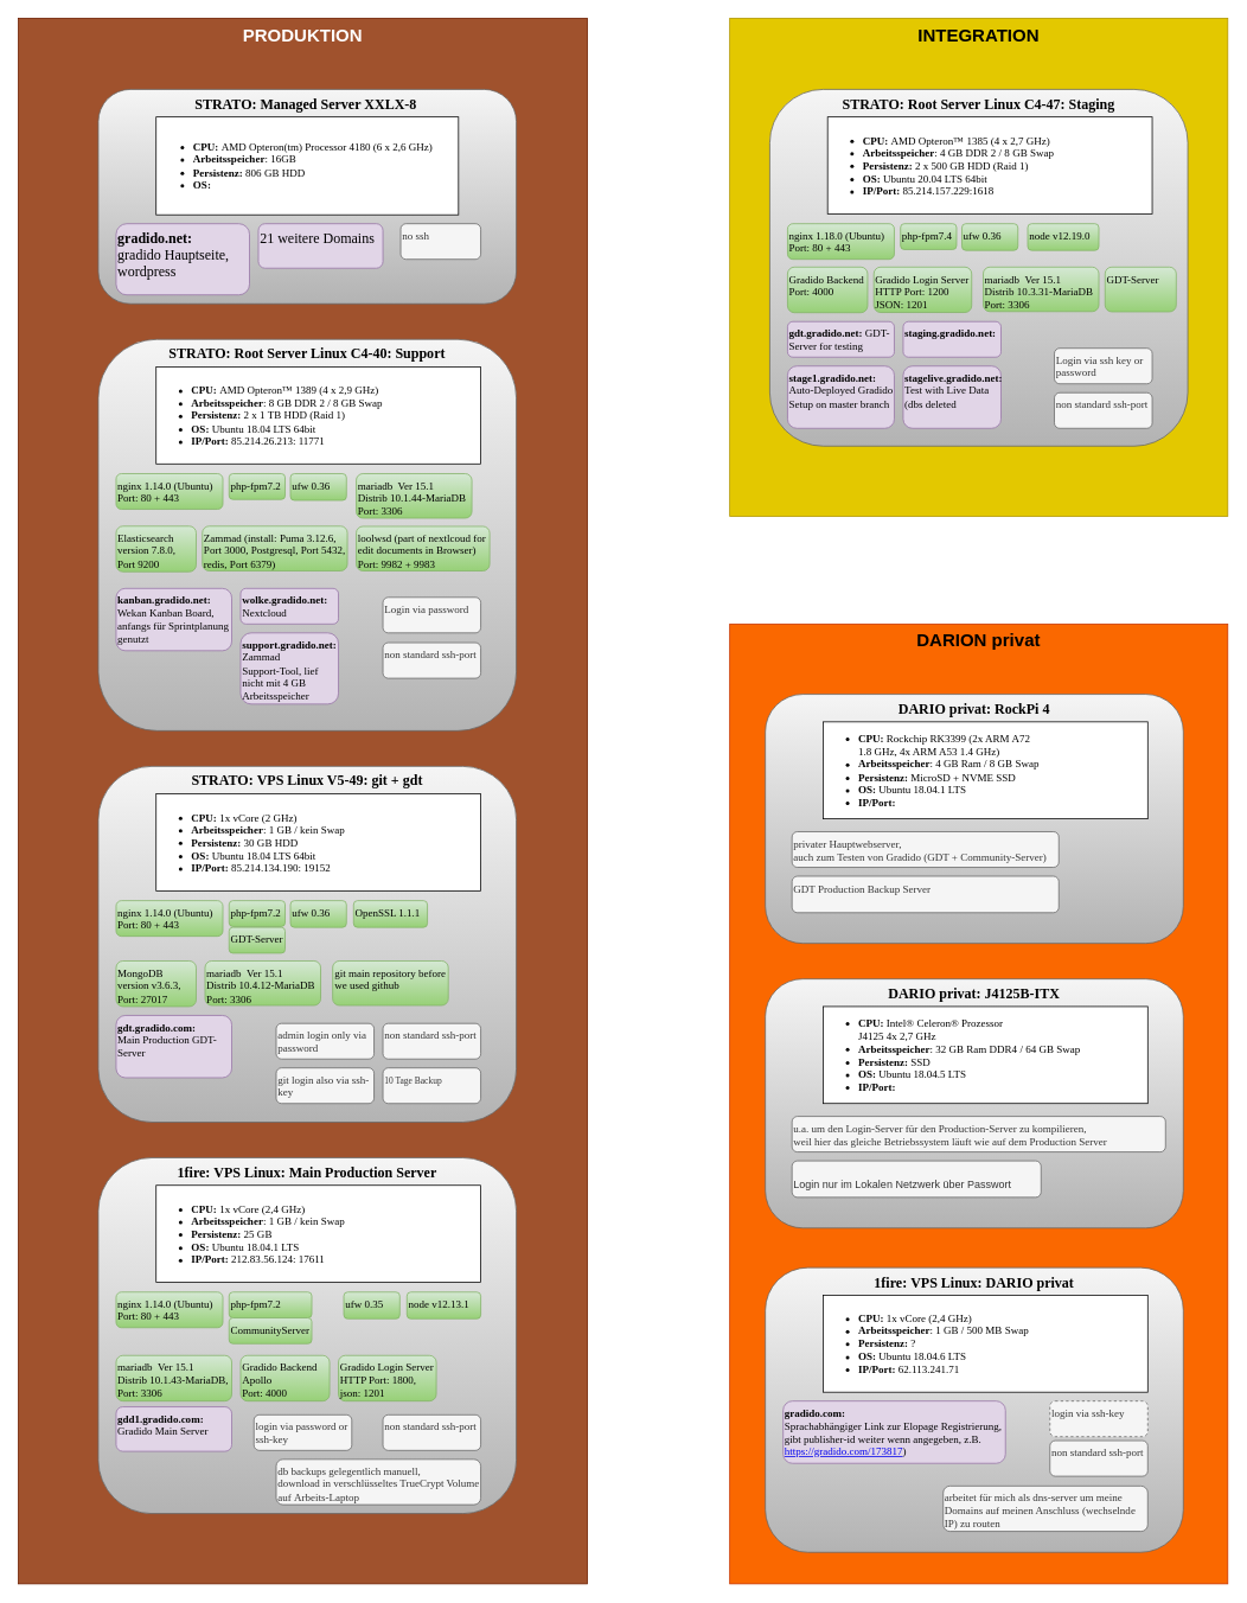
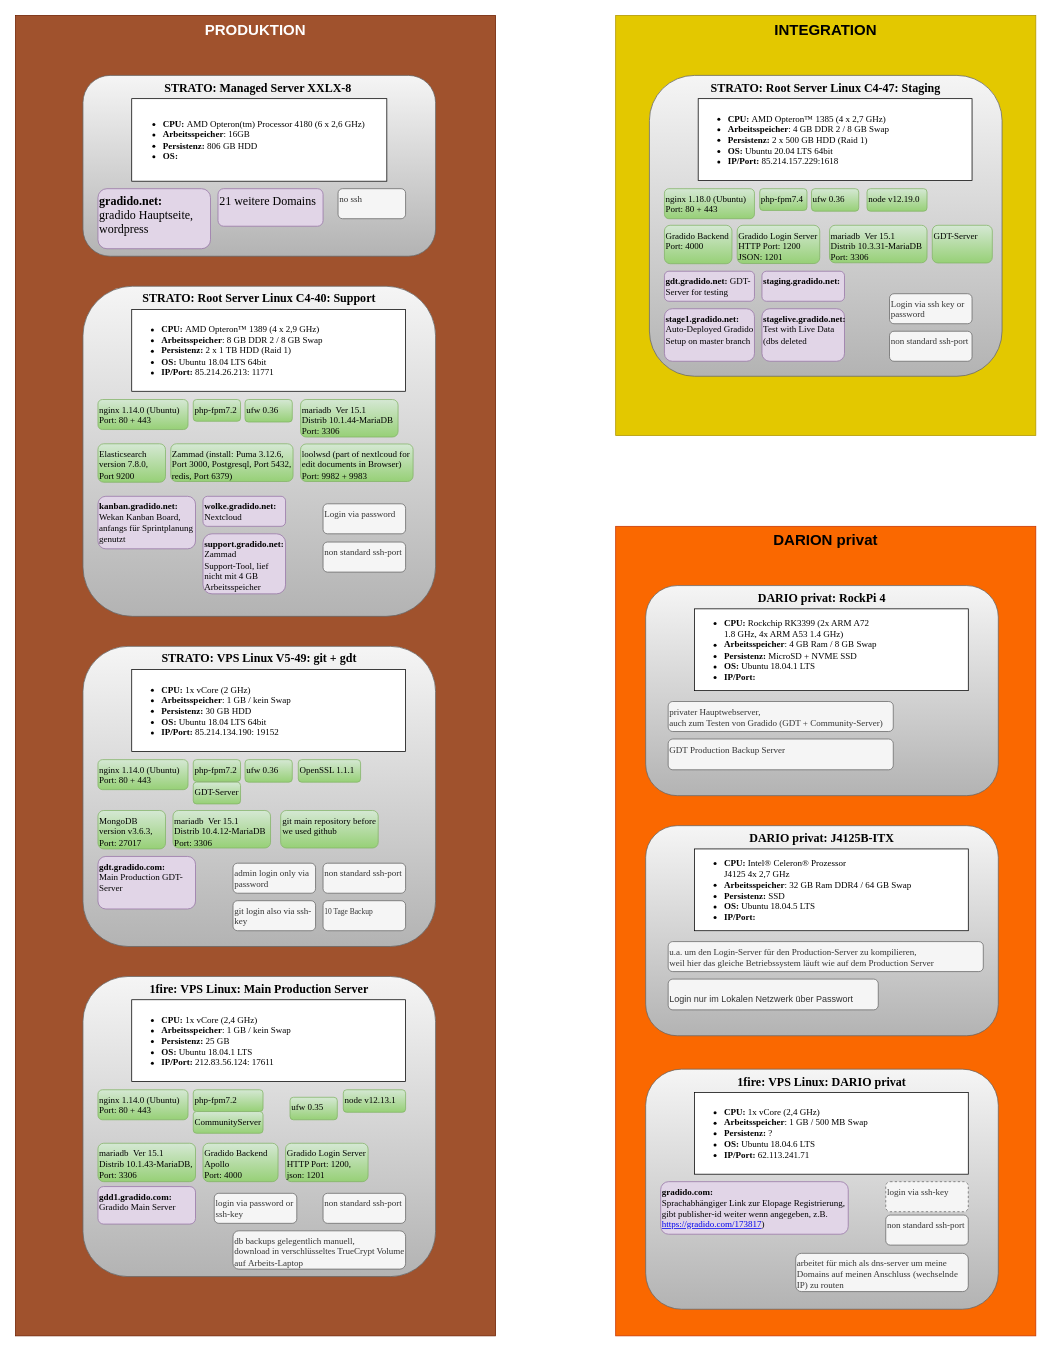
- <mxCell id="57" value="&lt;span lang=&quot;EN-US&quot; style=&quot;font-size: 12px ; font-family: &amp;#34;liberation serif&amp;#34; , serif&quot;&gt;ufw 0.35&lt;/span&gt;" style="rounded=1;whiteSpace=wrap;html=1;verticalAlign=top;gradientColor=#97d077;fillColor=#d5e8d4;strokeColor=#82b366;align=left;fontSize=12;" vertex="1" parent="1"><mxGeometry x="386" y="1452" width="63" height="30" as="geometry" /></mxCell>
+ <mxCell id="57" value="&lt;span lang=&quot;EN-US&quot; style=&quot;font-size: 12px ; font-family: &amp;#34;liberation serif&amp;#34; , serif&quot;&gt;ufw 0.35&lt;/span&gt;" style="rounded=1;whiteSpace=wrap;html=1;verticalAlign=top;gradientColor=#97d077;fillColor=#d5e8d4;strokeColor=#82b366;align=left;fontSize=12;" vertex="1" parent="1"><mxGeometry x="386" y="1462" width="63" height="30" as="geometry" /></mxCell>
- <mxCell id="65" value="&lt;span lang=&quot;EN-US&quot; style=&quot;font-family: &amp;#34;liberation serif&amp;#34; , serif&quot;&gt;&lt;font style=&quot;font-size: 12px&quot;&gt;Gradido Login Server HTTP Port: 1800, json: 1201&lt;/font&gt;&lt;/span&gt;" style="rounded=1;whiteSpace=wrap;html=1;verticalAlign=top;gradientColor=#97d077;fillColor=#d5e8d4;strokeColor=#82b366;align=left;fontSize=12;" vertex="1" parent="1"><mxGeometry x="380" y="1523.25" width="110" height="51.25" as="geometry" /></mxCell>
+ <mxCell id="65" value="&lt;span lang=&quot;EN-US&quot; style=&quot;font-family: &amp;#34;liberation serif&amp;#34; , serif&quot;&gt;&lt;font style=&quot;font-size: 12px&quot;&gt;Gradido Login Server HTTP Port: 1200, json: 1201&lt;/font&gt;&lt;/span&gt;" style="rounded=1;whiteSpace=wrap;html=1;verticalAlign=top;gradientColor=#97d077;fillColor=#d5e8d4;strokeColor=#82b366;align=left;fontSize=12;" vertex="1" parent="1"><mxGeometry x="380" y="1523.25" width="110" height="51.25" as="geometry" /></mxCell>
